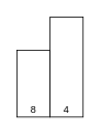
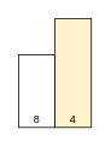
- <mxCell id="3" value="4" style="rounded=0;whiteSpace=wrap;html=1;verticalAlign=bottom;" vertex="1" parent="1"><mxGeometry x="60" y="20" width="40" height="120" as="geometry" /></mxCell>
+ <mxCell id="3" value="4" style="rounded=0;whiteSpace=wrap;html=1;verticalAlign=bottom;fillColor=#fff2cc;" vertex="1" parent="1"><mxGeometry x="60" y="20" width="40" height="120" as="geometry" /></mxCell>
